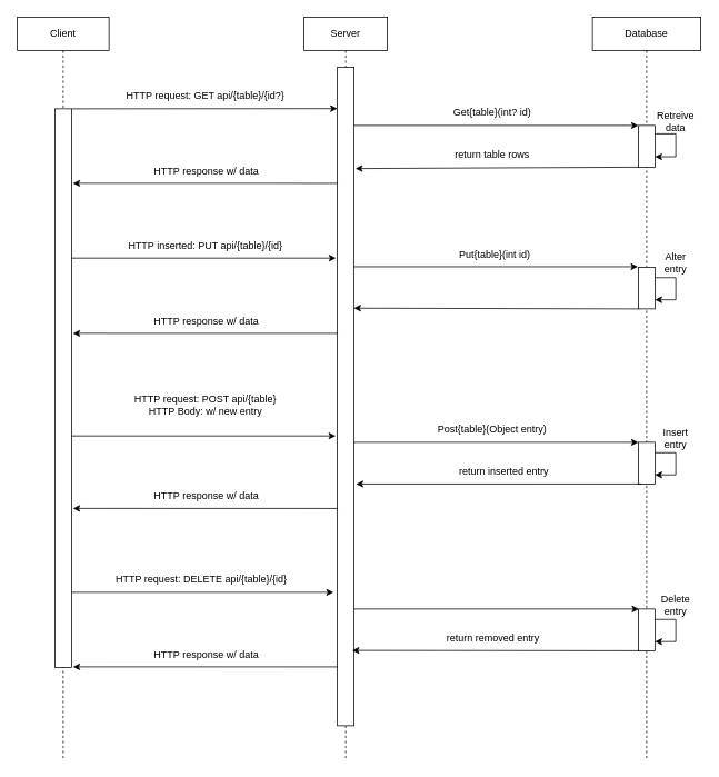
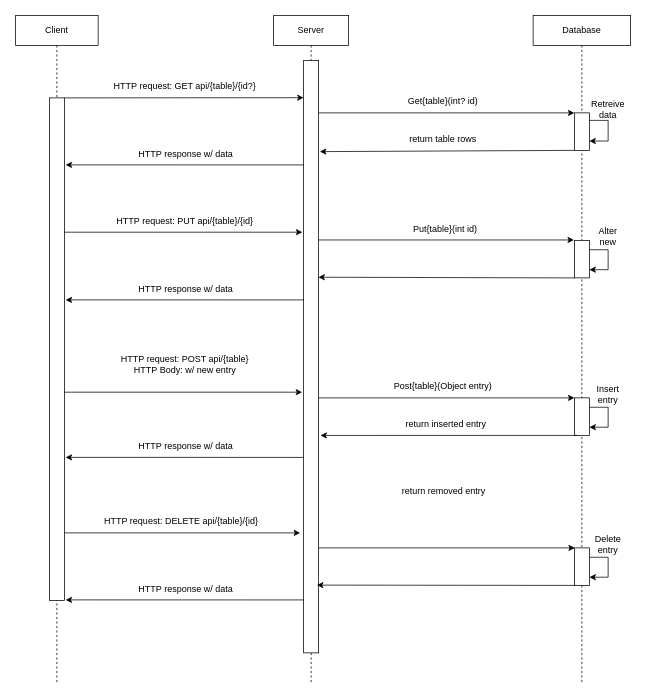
- <mxCell id="33" value="HTTP inserted: PUT api/{table}/{id}" style="text;html=1;strokeColor=none;fillColor=none;align=center;verticalAlign=middle;whiteSpace=wrap;rounded=0;" vertex="1" parent="1"><mxGeometry x="110.67" y="280" width="270" height="30" as="geometry" /></mxCell>
+ <mxCell id="33" value="HTTP request: PUT api/{table}/{id}" style="text;html=1;strokeColor=none;fillColor=none;align=center;verticalAlign=middle;whiteSpace=wrap;rounded=0;" vertex="1" parent="1"><mxGeometry x="110.67" y="280" width="270" height="30" as="geometry" /></mxCell>
- <mxCell id="18" value="Alter&lt;br&gt;entry" style="text;html=1;strokeColor=none;fillColor=none;align=center;verticalAlign=middle;whiteSpace=wrap;rounded=0;" vertex="1" parent="13"><mxGeometry x="70" y="280" width="60" height="30" as="geometry" /></mxCell>
+ <mxCell id="18" value="Alter&lt;br&gt;new" style="text;html=1;strokeColor=none;fillColor=none;align=center;verticalAlign=middle;whiteSpace=wrap;rounded=0;" vertex="1" parent="13"><mxGeometry x="70" y="280" width="60" height="30" as="geometry" /></mxCell>
- <mxCell id="41" value="return inserted entry" style="text;html=1;strokeColor=none;fillColor=none;align=center;verticalAlign=middle;whiteSpace=wrap;rounded=0;" vertex="1" parent="1"><mxGeometry x="544" y="550" width="120" height="30" as="geometry" /></mxCell>
+ <mxCell id="41" value="return inserted entry" style="text;html=1;strokeColor=none;fillColor=none;align=center;verticalAlign=middle;whiteSpace=wrap;rounded=0;" vertex="1" parent="1"><mxGeometry x="534" y="550" width="120" height="30" as="geometry" /></mxCell>
- <mxCell id="46" value="return removed entry" style="text;html=1;strokeColor=none;fillColor=none;align=center;verticalAlign=middle;whiteSpace=wrap;rounded=0;" vertex="1" parent="1"><mxGeometry x="531.23" y="750" width="120" height="30" as="geometry" /></mxCell>
+ <mxCell id="46" value="return removed entry" style="text;html=1;strokeColor=none;fillColor=none;align=center;verticalAlign=middle;whiteSpace=wrap;rounded=0;" vertex="1" parent="1"><mxGeometry x="531.23" y="640" width="120" height="30" as="geometry" /></mxCell>
